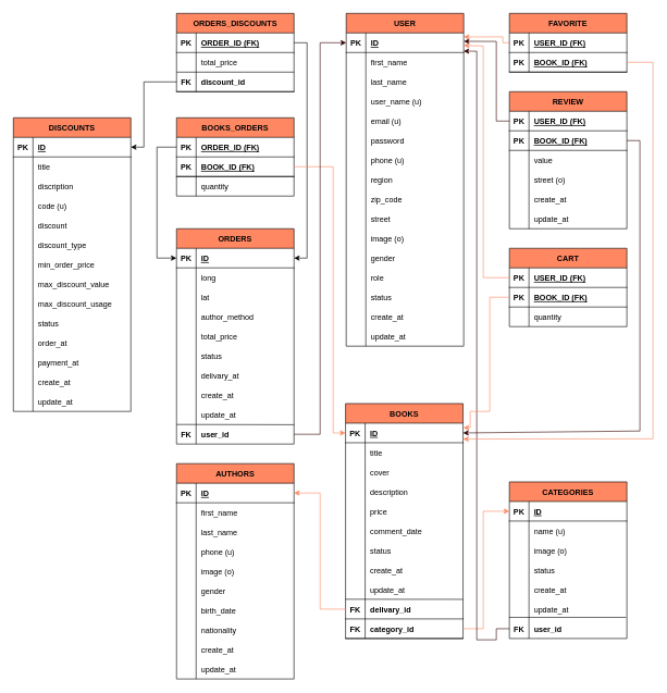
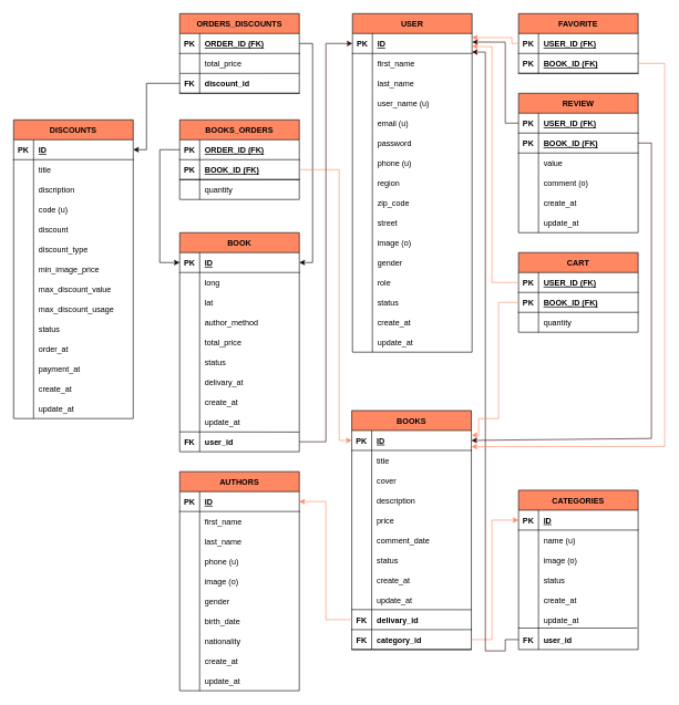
- <mxCell id="244" value="street (o)" style="shape=partialRectangle;connectable=0;fillColor=none;top=0;left=0;bottom=0;right=0;align=left;spacingLeft=6;overflow=hidden;" vertex="1" parent="242"><mxGeometry x="30" width="150" height="30" as="geometry"><mxRectangle width="150" height="30" as="alternateBounds" /></mxGeometry></mxCell>
+ <mxCell id="244" value="comment (o)" style="shape=partialRectangle;connectable=0;fillColor=none;top=0;left=0;bottom=0;right=0;align=left;spacingLeft=6;overflow=hidden;" vertex="1" parent="242"><mxGeometry x="30" width="150" height="30" as="geometry"><mxRectangle width="150" height="30" as="alternateBounds" /></mxGeometry></mxCell>
- <mxCell id="51" value="ORDERS" style="shape=table;startSize=30;container=1;collapsible=1;childLayout=tableLayout;fixedRows=1;rowLines=0;fontStyle=1;align=center;resizeLast=1;fillColor=#FF8863;" vertex="1" parent="1"><mxGeometry x="270" y="350" width="180" height="330" as="geometry" /></mxCell>
+ <mxCell id="51" value="BOOK" style="shape=table;startSize=30;container=1;collapsible=1;childLayout=tableLayout;fixedRows=1;rowLines=0;fontStyle=1;align=center;resizeLast=1;fillColor=#FF8863;" vertex="1" parent="1"><mxGeometry x="270" y="350" width="180" height="330" as="geometry" /></mxCell>
- <mxCell id="193" value="min_order_price" style="shape=partialRectangle;connectable=0;fillColor=none;top=0;left=0;bottom=0;right=0;align=left;spacingLeft=6;overflow=hidden;" vertex="1" parent="191"><mxGeometry x="30" width="150" height="30" as="geometry"><mxRectangle width="150" height="30" as="alternateBounds" /></mxGeometry></mxCell>
+ <mxCell id="193" value="min_image_price" style="shape=partialRectangle;connectable=0;fillColor=none;top=0;left=0;bottom=0;right=0;align=left;spacingLeft=6;overflow=hidden;" vertex="1" parent="191"><mxGeometry x="30" width="150" height="30" as="geometry"><mxRectangle width="150" height="30" as="alternateBounds" /></mxGeometry></mxCell>
